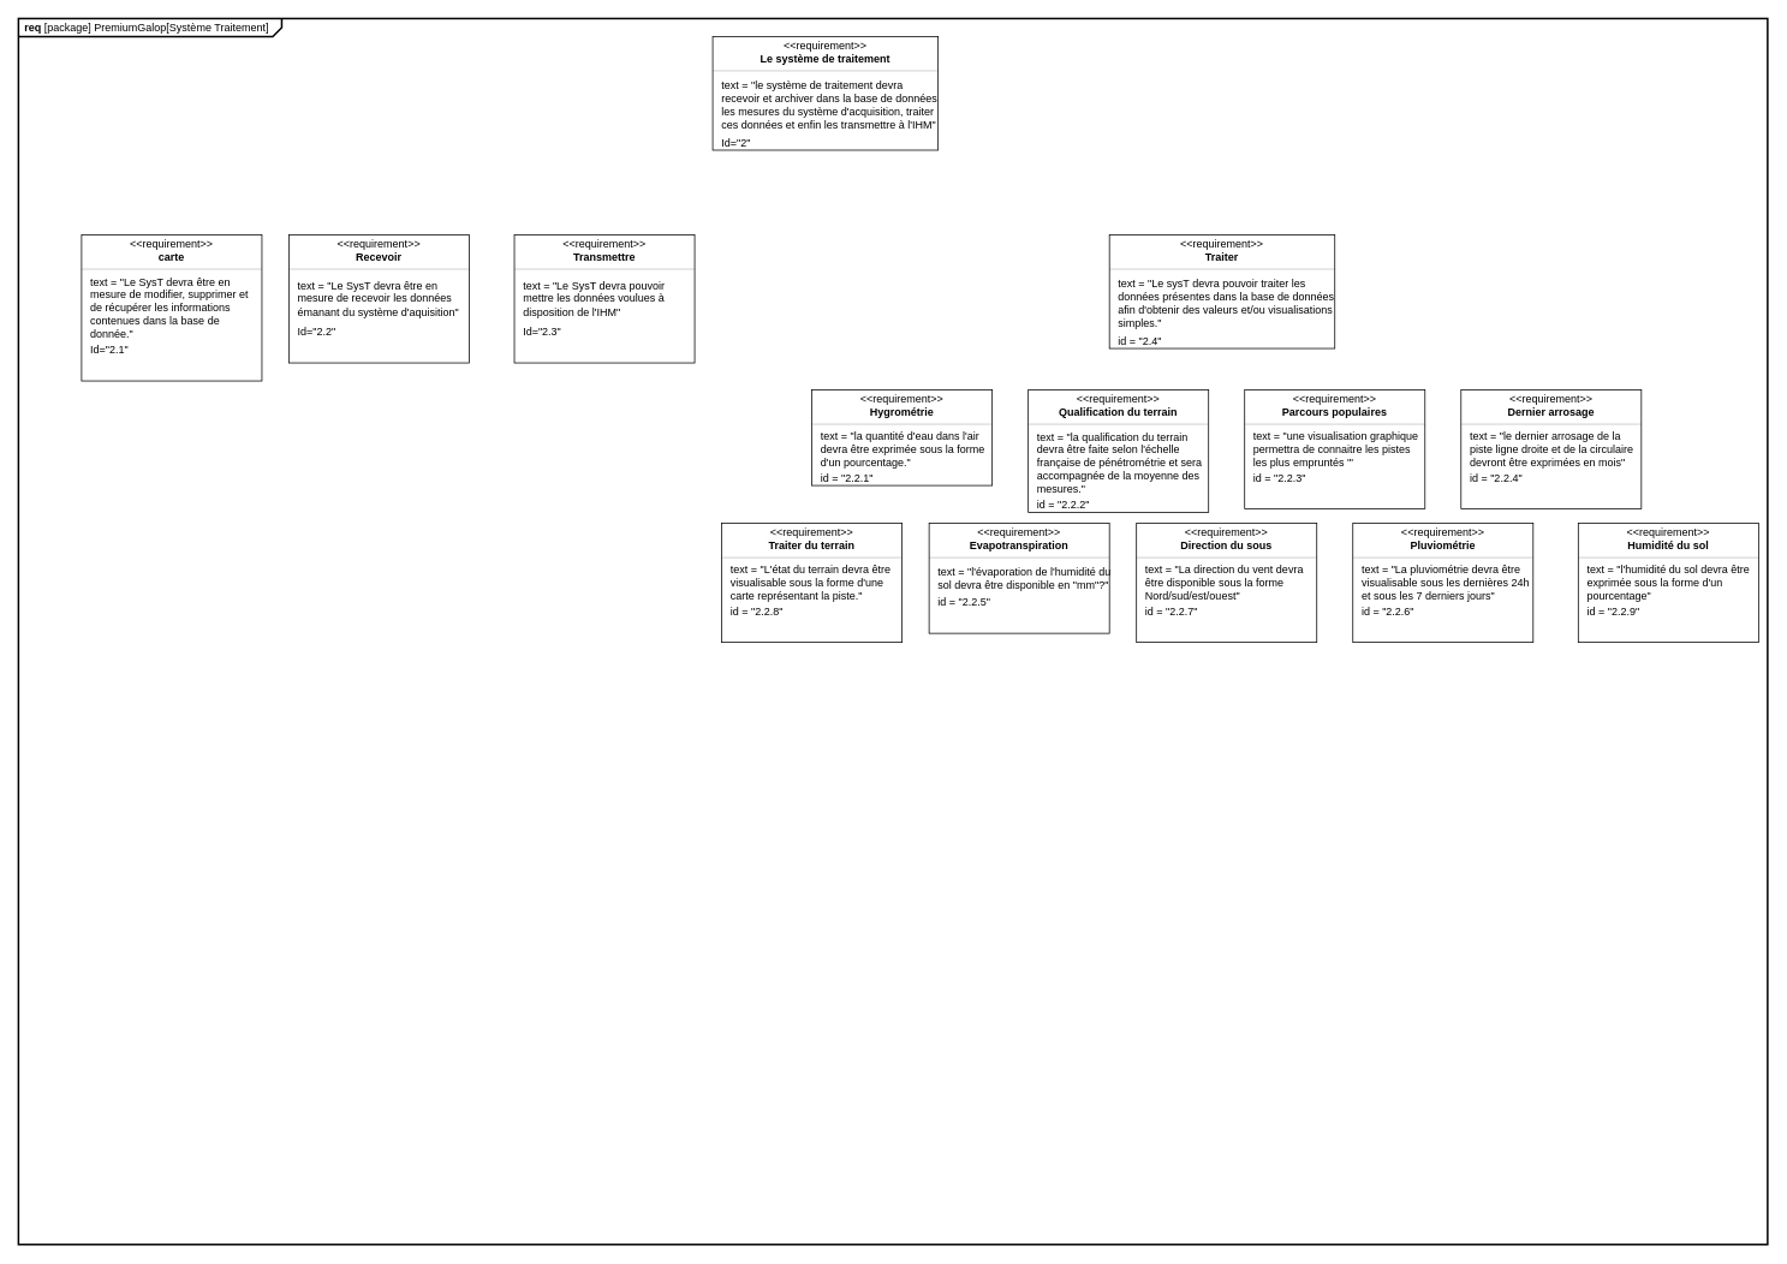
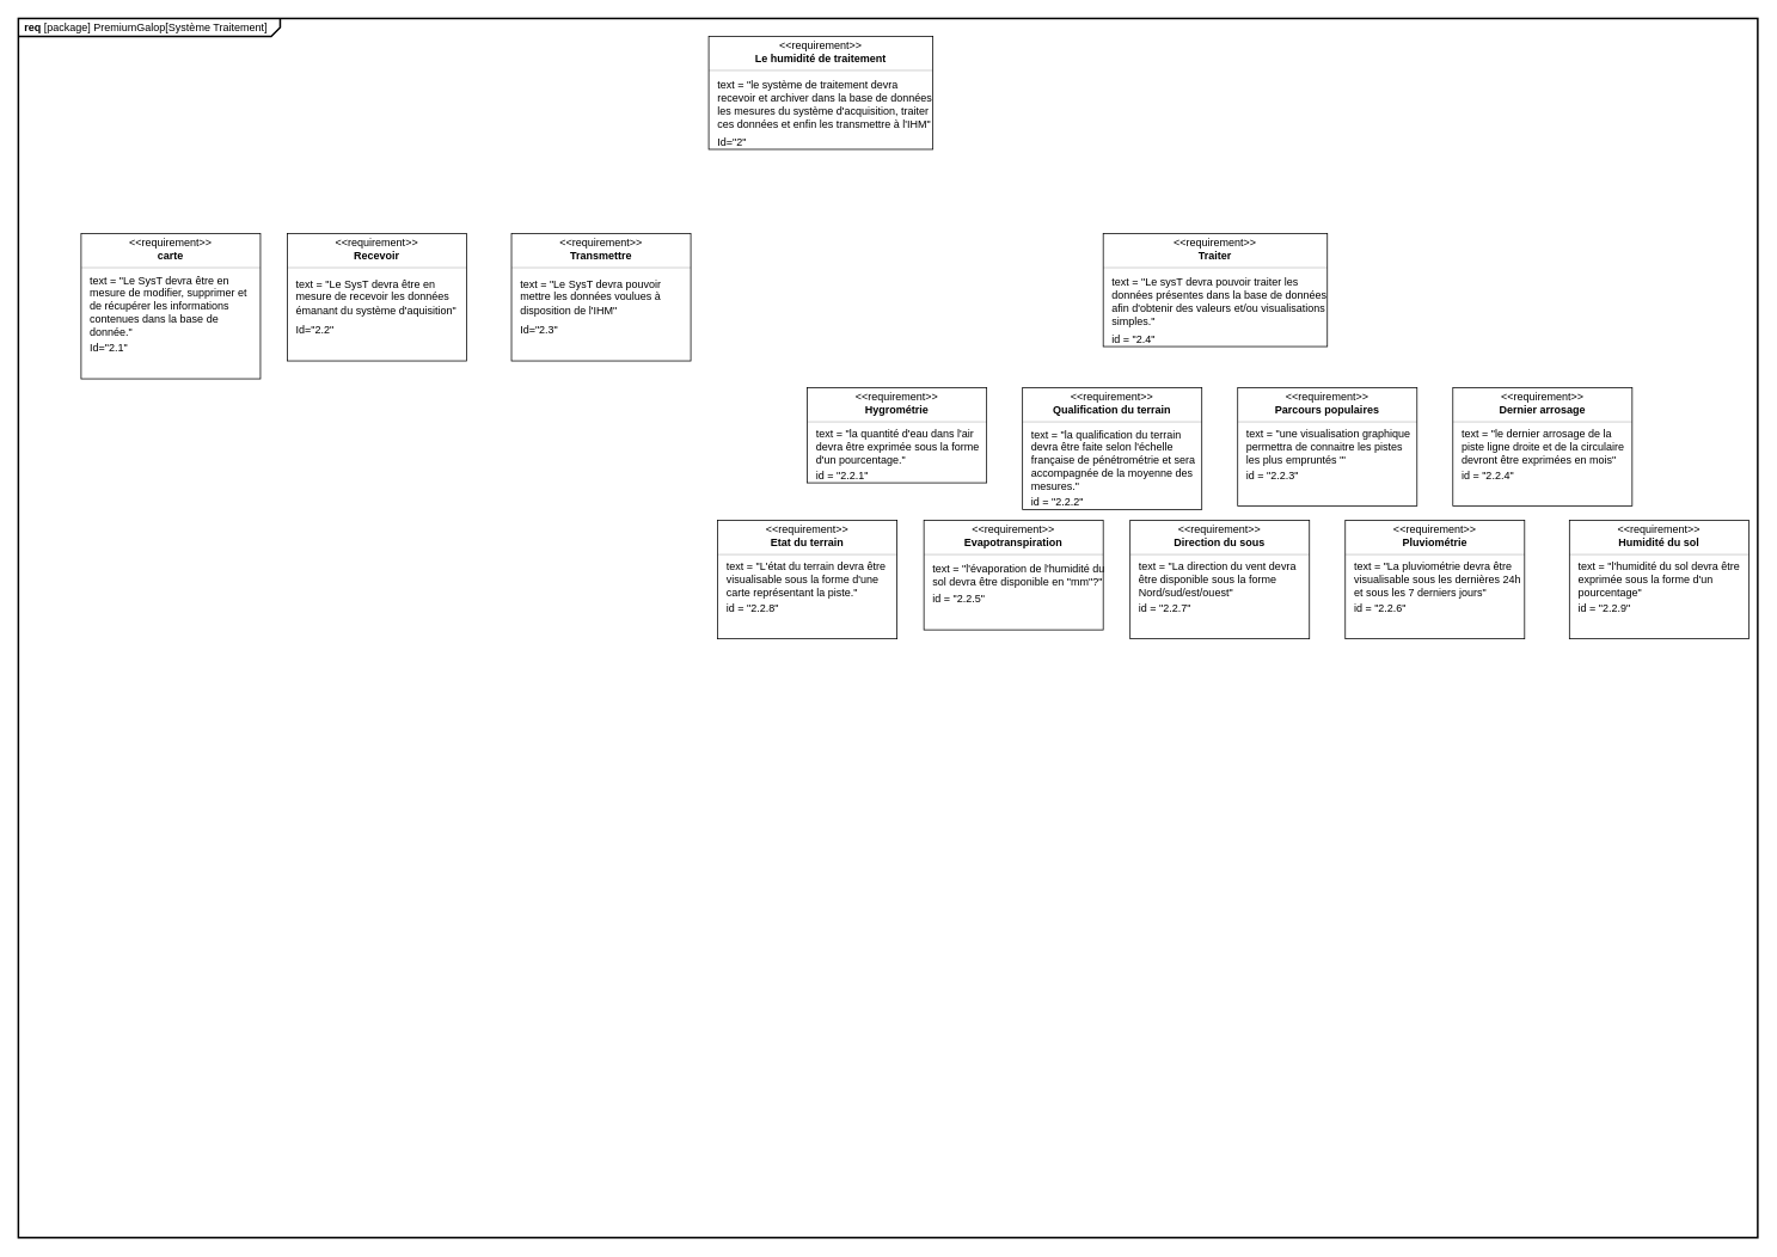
- <mxCell id="5" value="Le système de traitement" style="html=1;align=center;spacing=0;verticalAlign=middle;strokeColor=none;fillColor=none;whiteSpace=wrap;fontStyle=1" vertex="1" parent="3"><mxGeometry y="16" width="250" height="18" as="geometry" /></mxCell>
+ <mxCell id="5" value="Le humidité de traitement" style="html=1;align=center;spacing=0;verticalAlign=middle;strokeColor=none;fillColor=none;whiteSpace=wrap;fontStyle=1" vertex="1" parent="3"><mxGeometry y="16" width="250" height="18" as="geometry" /></mxCell>
- <mxCell id="43" value="Traiter du terrain" style="html=1;align=center;spacing=0;verticalAlign=middle;strokeColor=none;fillColor=none;whiteSpace=wrap;fontStyle=1" vertex="1" parent="41"><mxGeometry y="16" width="200" height="18" as="geometry" /></mxCell>
+ <mxCell id="43" value="Etat du terrain" style="html=1;align=center;spacing=0;verticalAlign=middle;strokeColor=none;fillColor=none;whiteSpace=wrap;fontStyle=1" vertex="1" parent="41"><mxGeometry y="16" width="200" height="18" as="geometry" /></mxCell>
